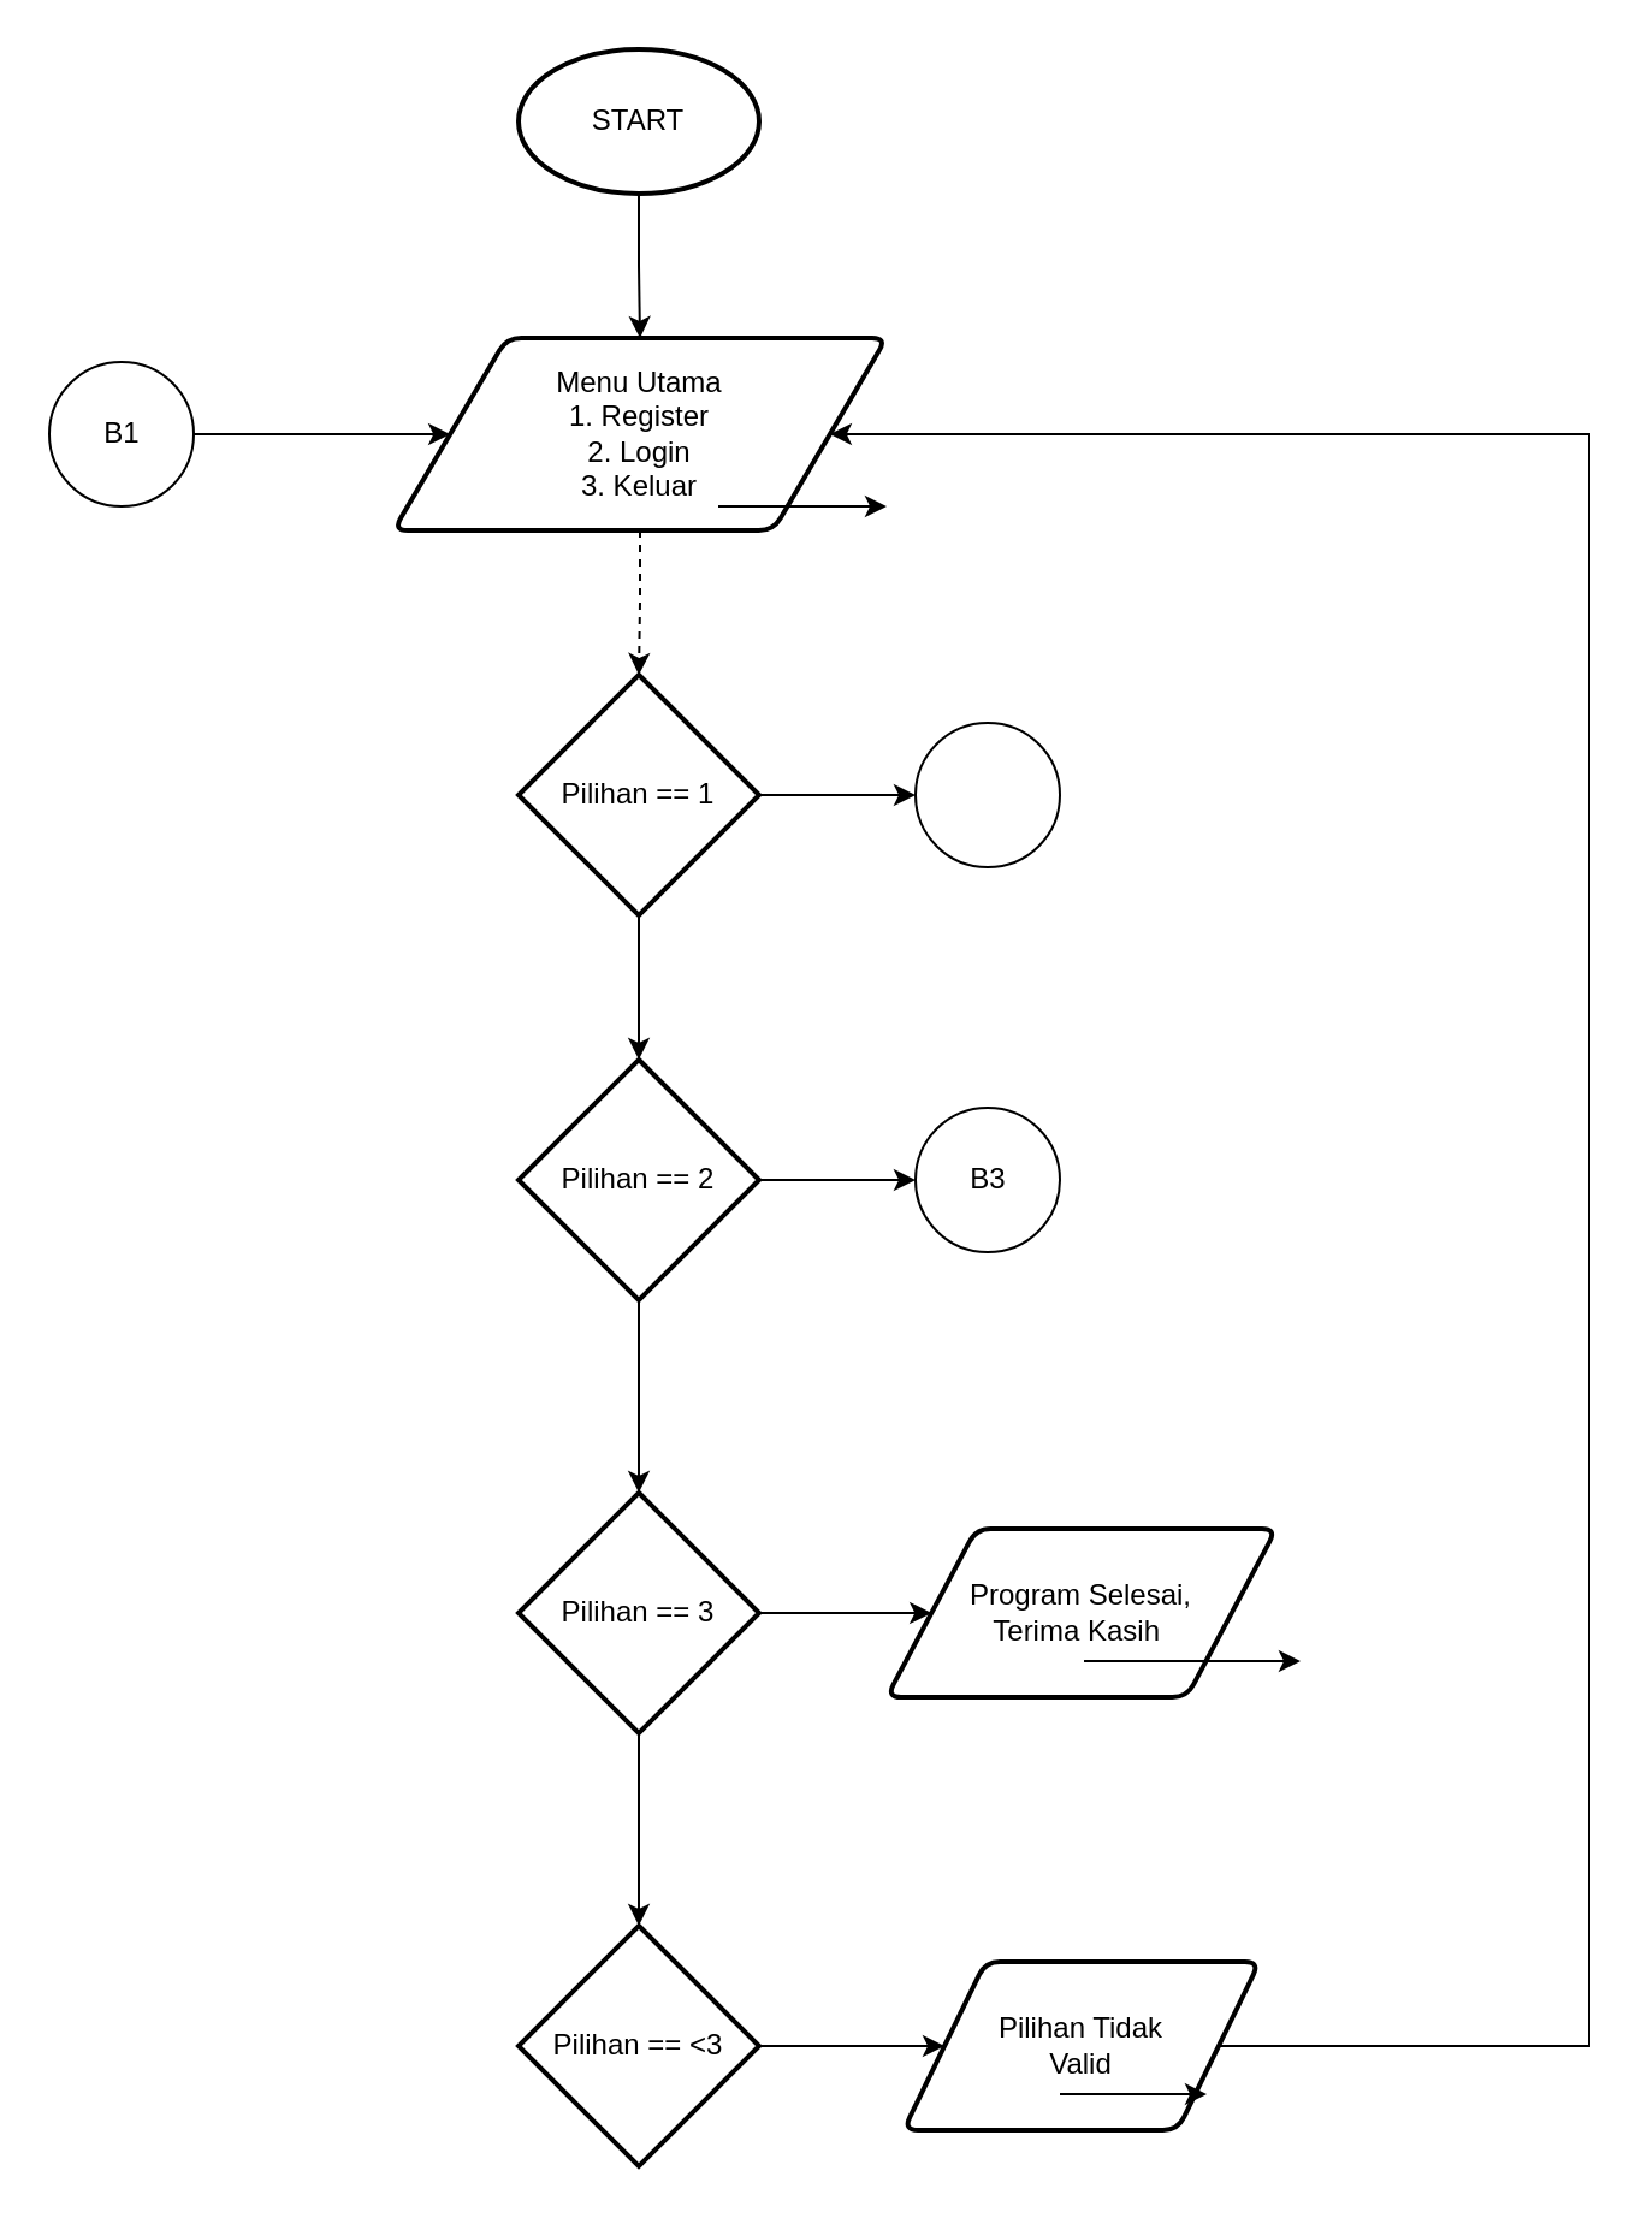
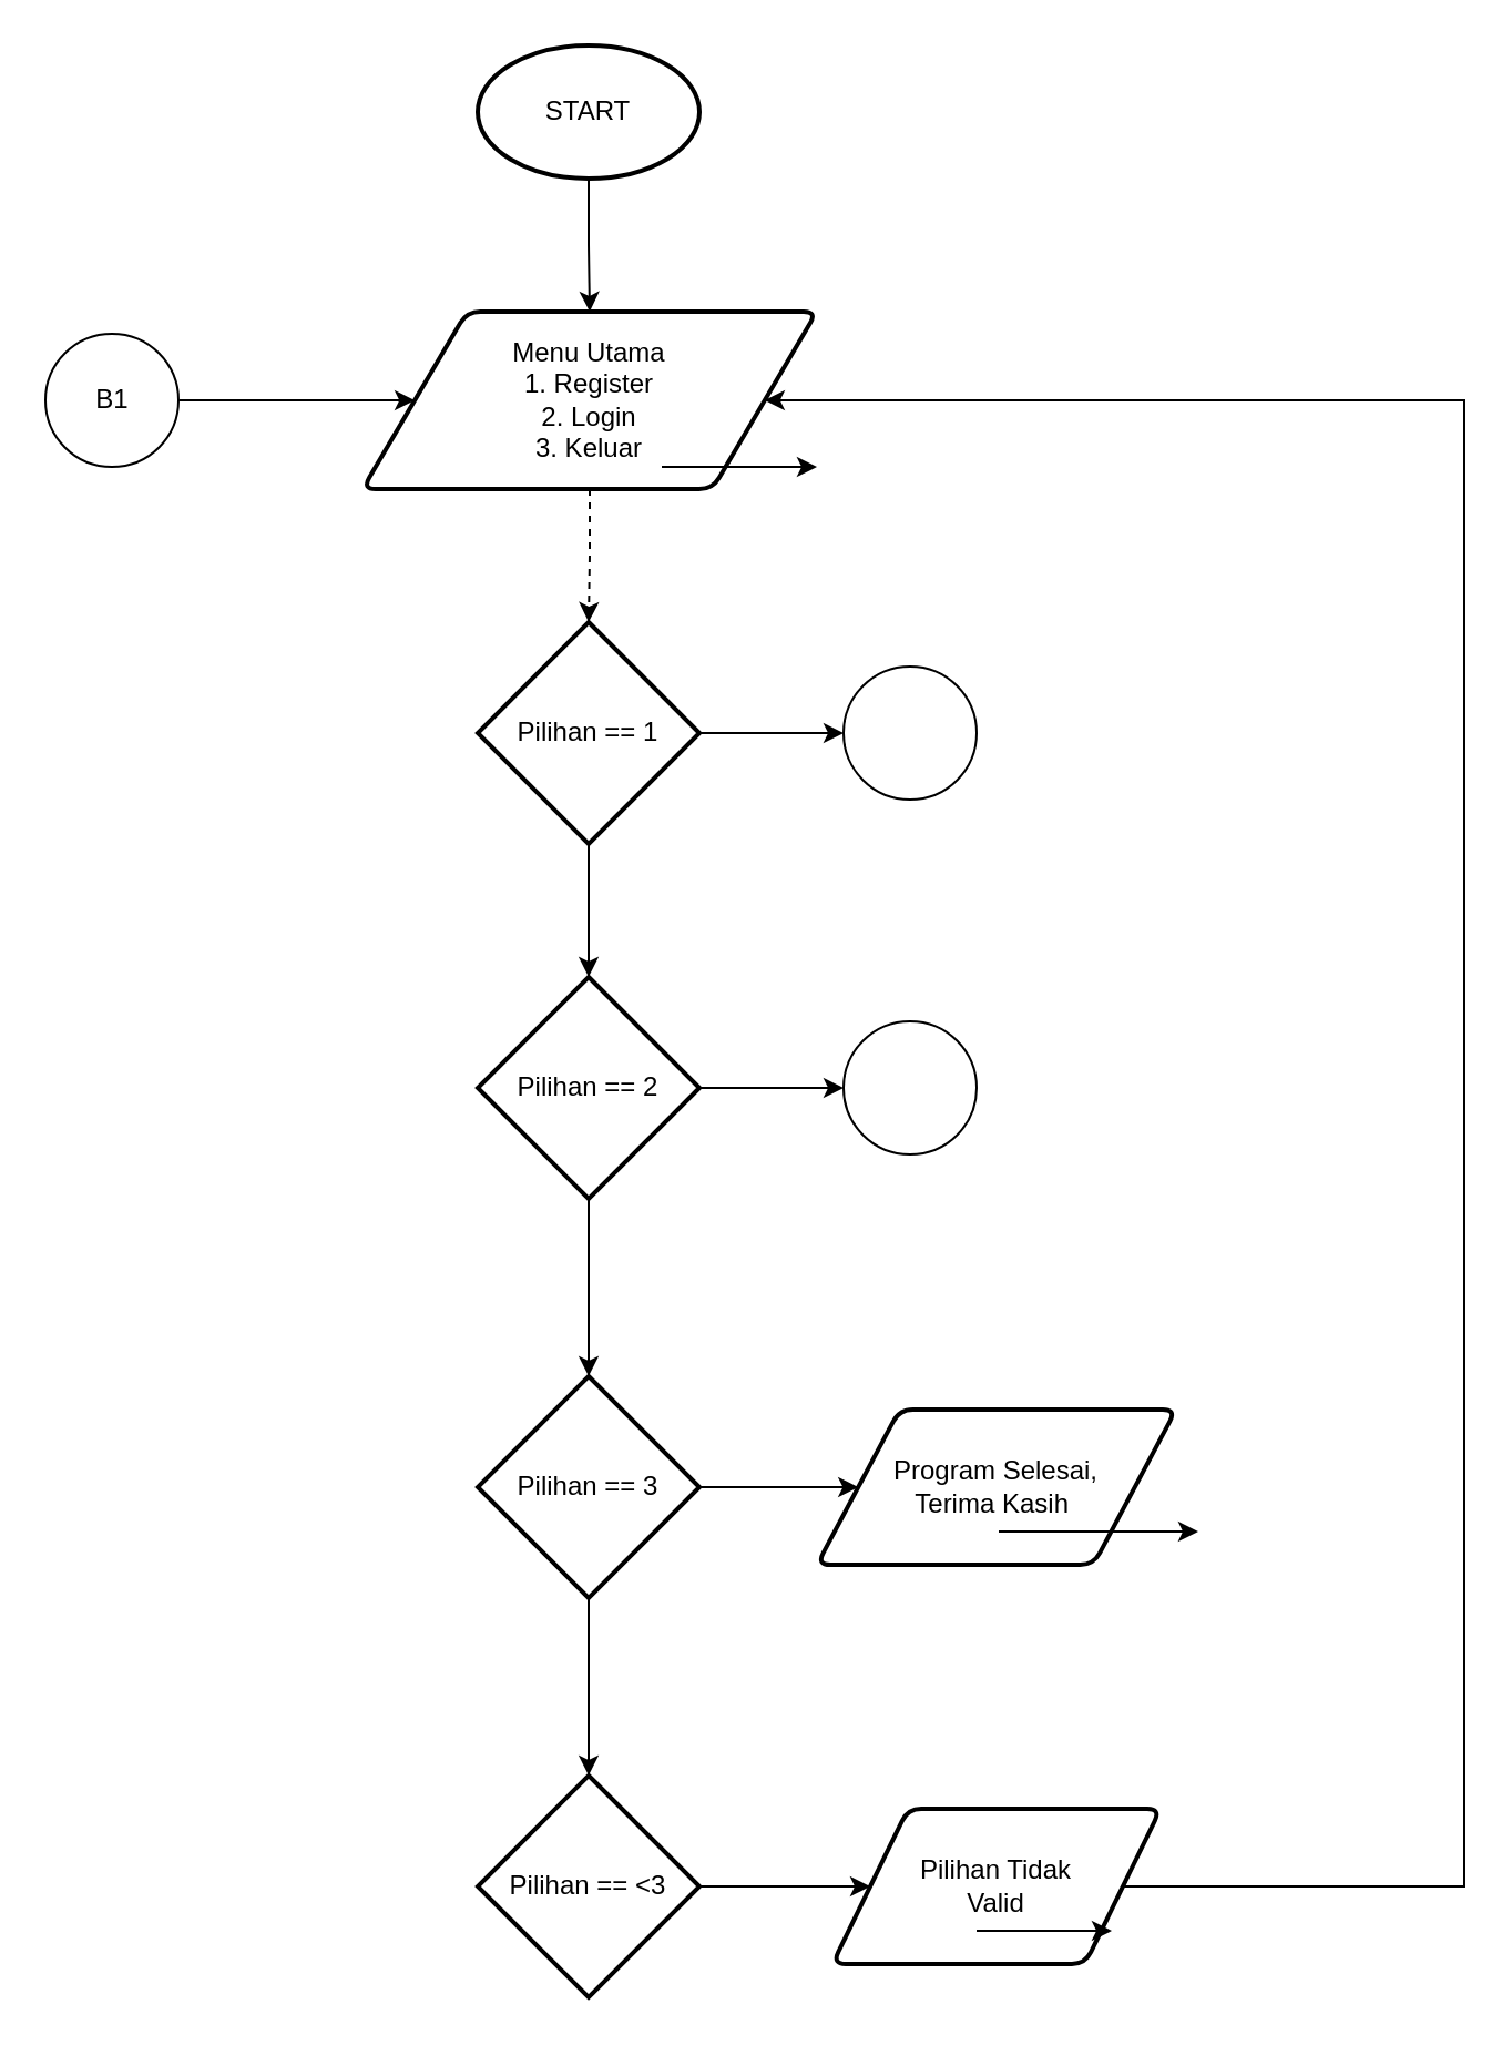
- <mxCell id="18" value="B3" style="text;html=1;align=center;verticalAlign=middle;resizable=0;points=[];autosize=1;strokeColor=none;fillColor=none;" parent="1" vertex="1"><mxGeometry x="390" y="475" width="40" height="30" as="geometry" /></mxCell>
